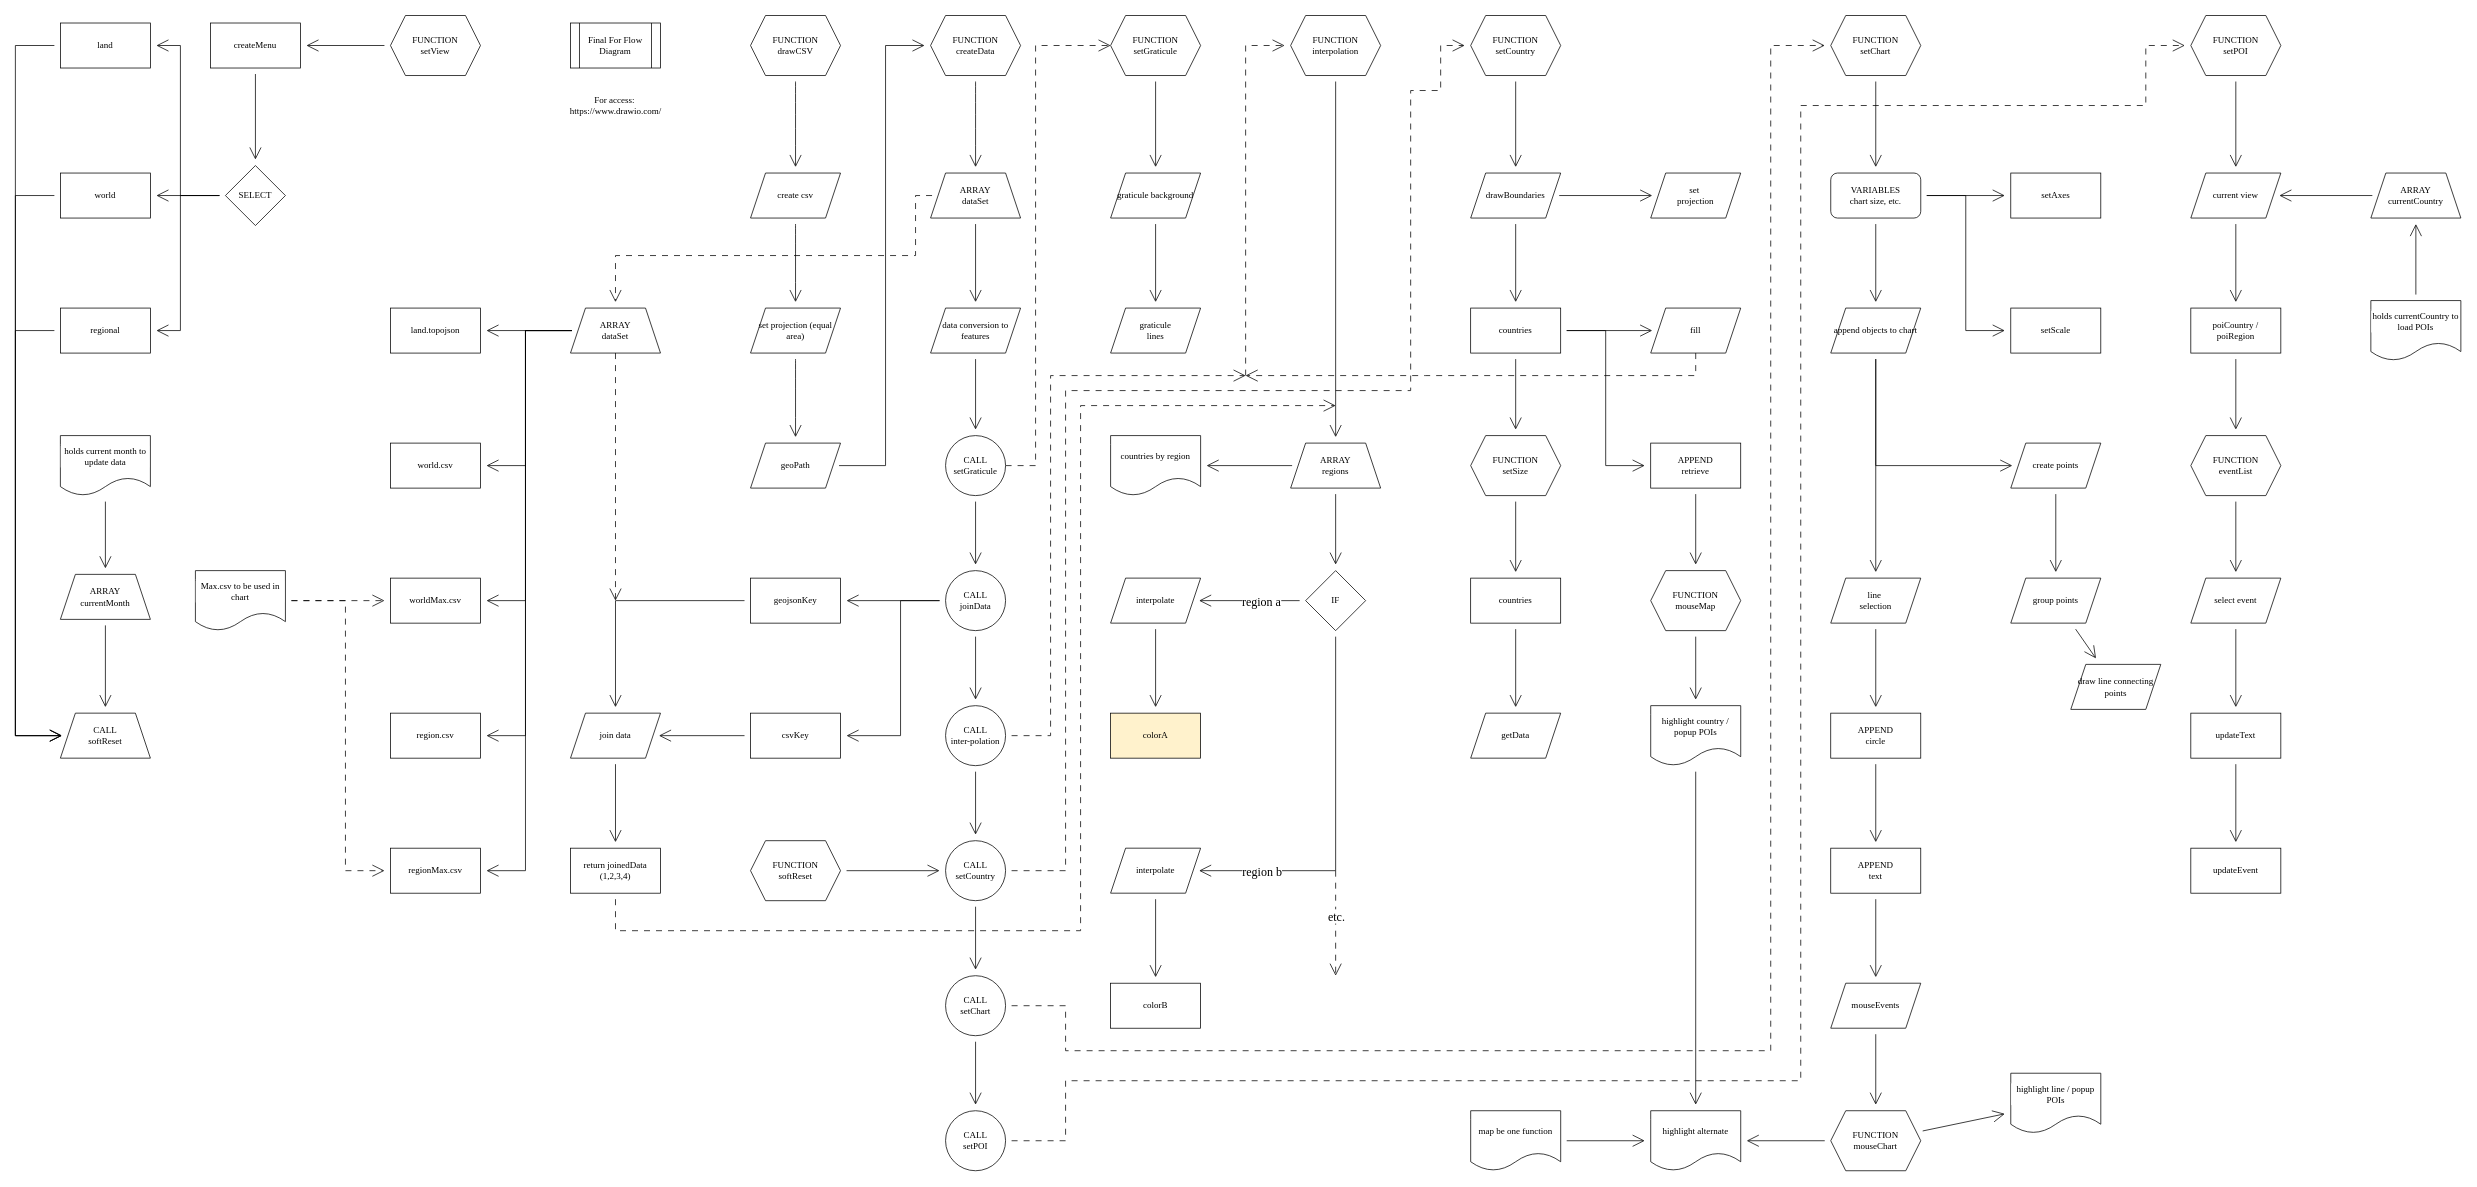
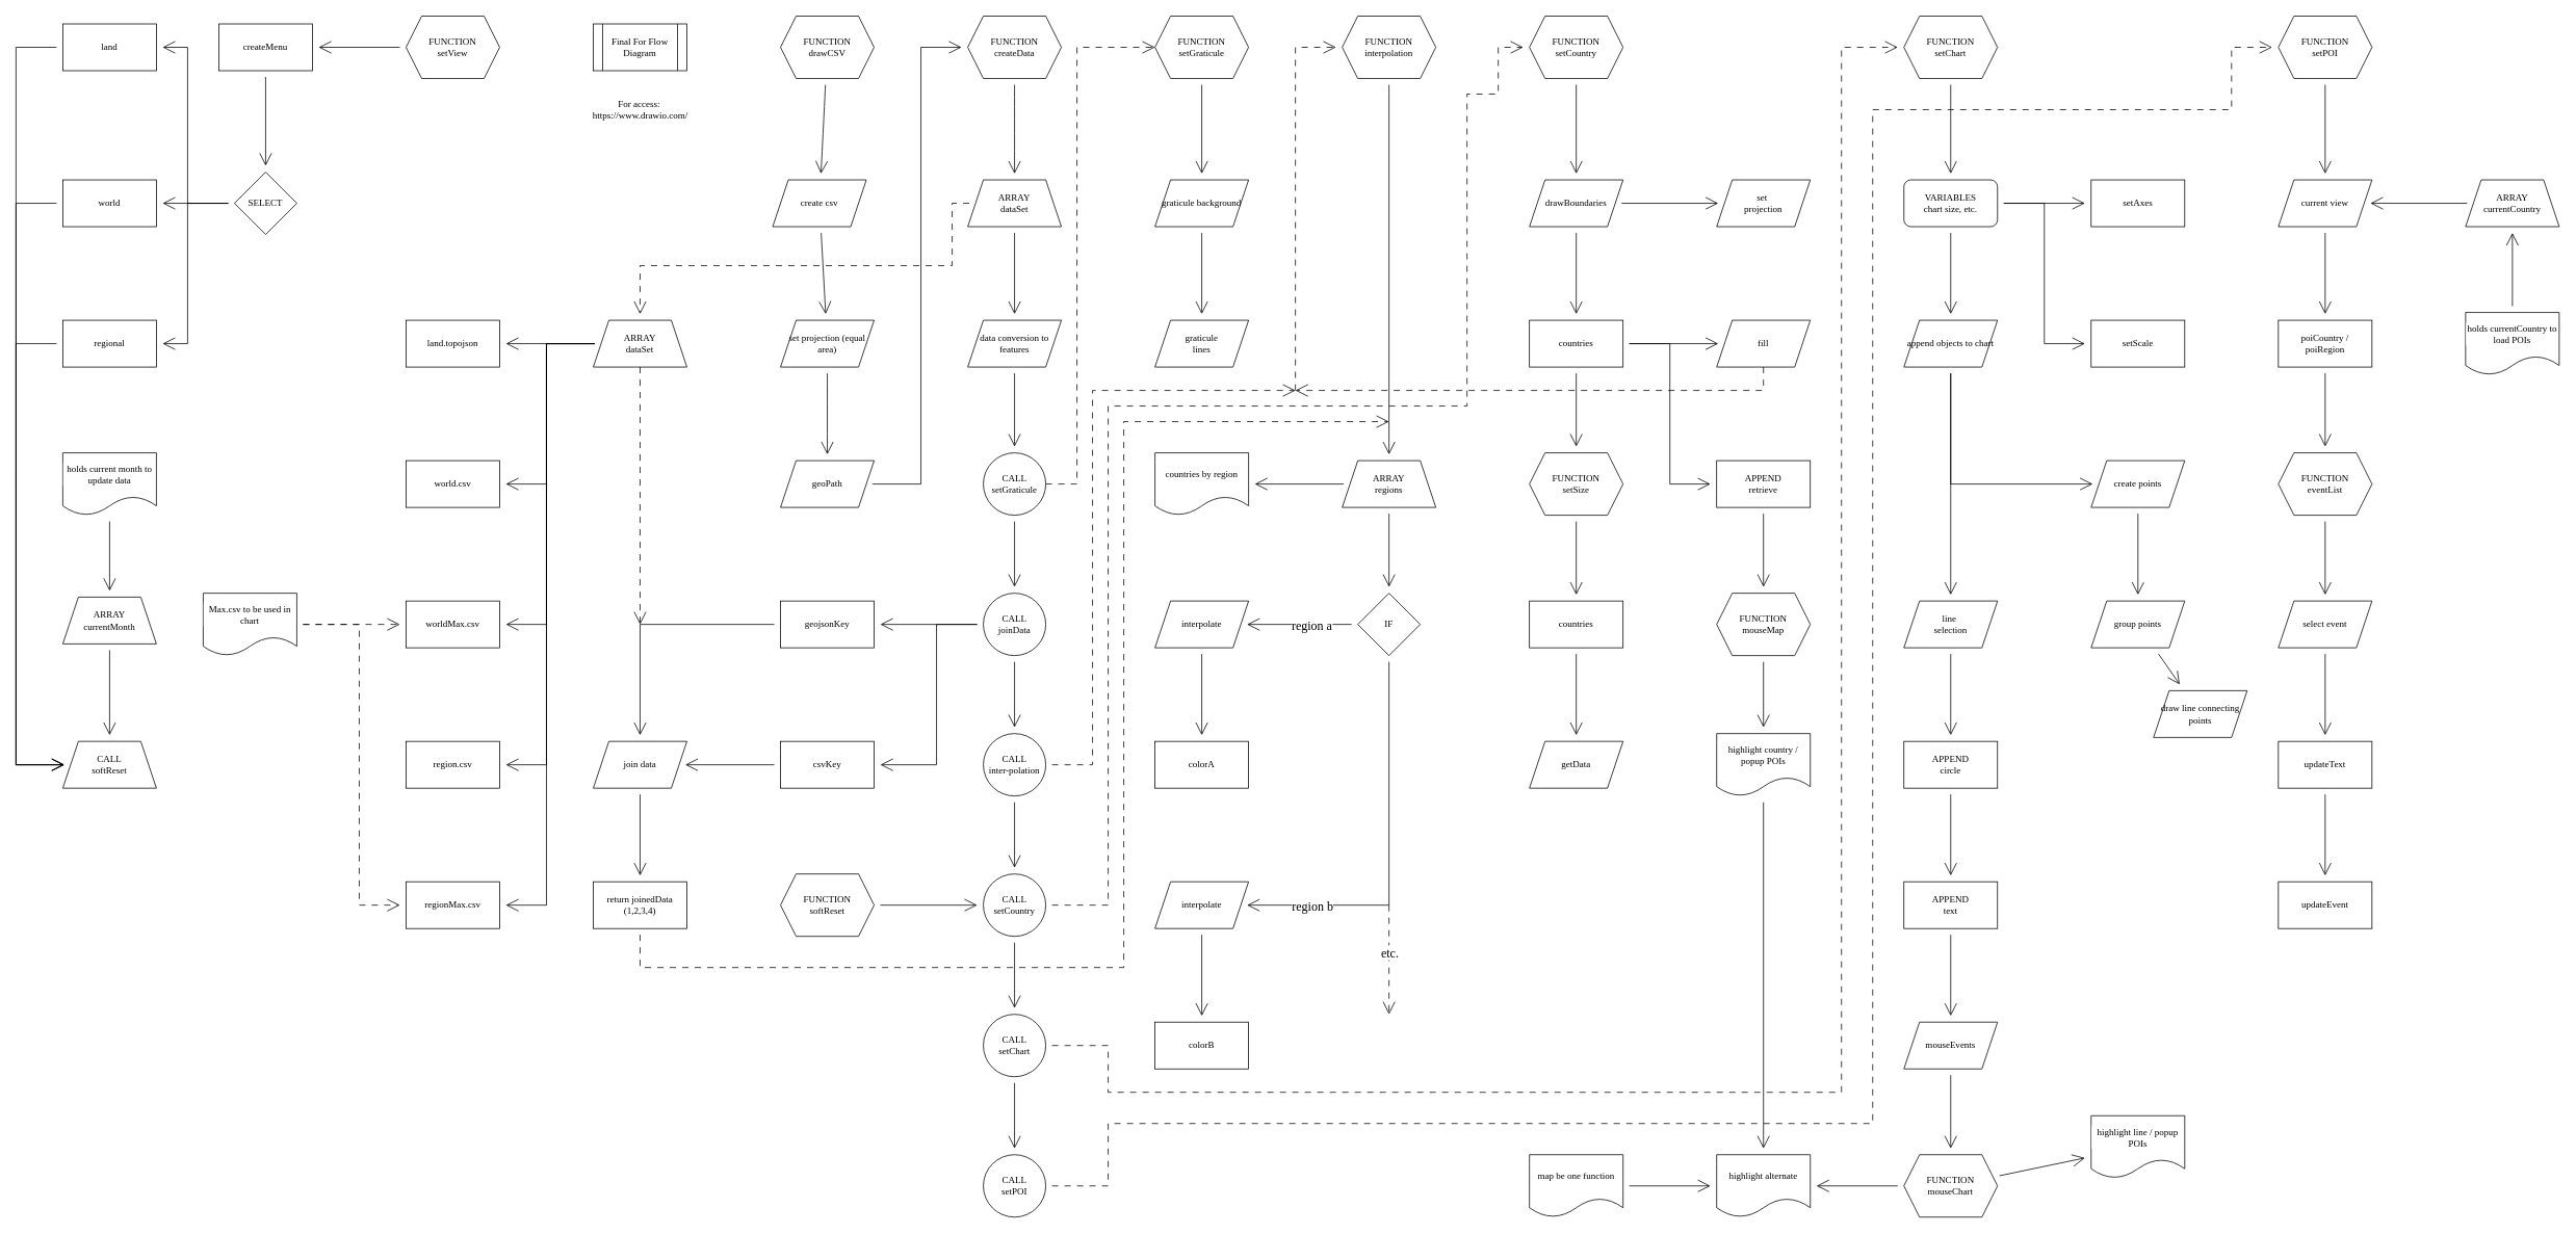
- <mxCell id="12" value="create csv" style="shape=parallelogram;perimeter=parallelogramPerimeter;whiteSpace=wrap;html=1;fixedSize=1;fontFamily=Lucida Console;" parent="1" vertex="1"><mxGeometry x="1000" y="230" width="120" height="60" as="geometry" /></mxCell>
+ <mxCell id="12" value="create csv" style="shape=parallelogram;perimeter=parallelogramPerimeter;whiteSpace=wrap;html=1;fixedSize=1;fontFamily=Lucida Console;" parent="1" vertex="1"><mxGeometry x="990" y="230" width="120" height="60" as="geometry" /></mxCell>
- <mxCell id="73" value="colorA" style="whiteSpace=wrap;html=1;fontFamily=Lucida Console;fillColor=#fff2cc;" parent="1" vertex="1"><mxGeometry x="1480" y="950" width="120" height="60" as="geometry" /></mxCell>
+ <mxCell id="73" value="colorA" style="whiteSpace=wrap;html=1;fontFamily=Lucida Console;" parent="1" vertex="1"><mxGeometry x="1480" y="950" width="120" height="60" as="geometry" /></mxCell>
